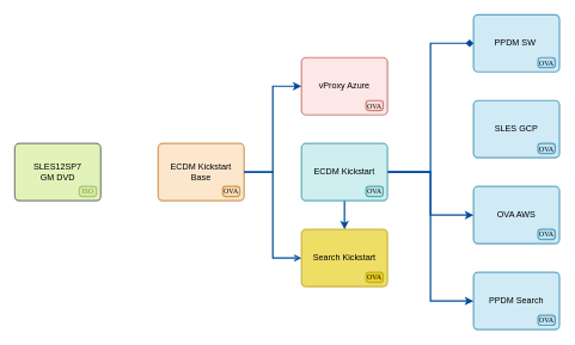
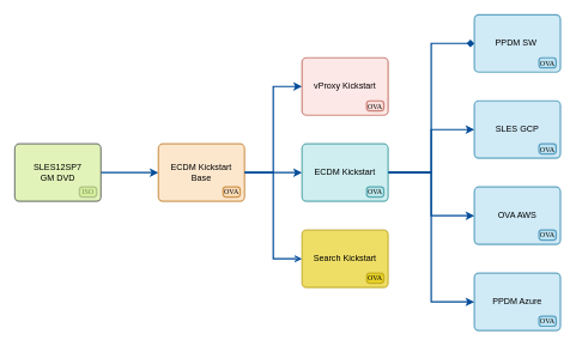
- <mxCell id="28" value="vProxy Azure" style="rounded=1;whiteSpace=wrap;html=1;fillColor=#fad9d5;strokeColor=#ae4132;strokeWidth=2;opacity=60;arcSize=8;glass=0;sketch=0;shadow=0;" parent="1" vertex="1"><mxGeometry x="420" y="80" width="120" height="80" as="geometry" /></mxCell>
+ <mxCell id="28" value="vProxy Kickstart" style="rounded=1;whiteSpace=wrap;html=1;fillColor=#fad9d5;strokeColor=#ae4132;strokeWidth=2;opacity=60;arcSize=8;glass=0;sketch=0;shadow=0;" parent="1" vertex="1"><mxGeometry x="420" y="80" width="120" height="80" as="geometry" /></mxCell>
+ <mxCell id="2" value="" style="edgeStyle=orthogonalEdgeStyle;rounded=0;orthogonalLoop=1;jettySize=auto;html=1;strokeWidth=2;strokeColor=#004C99;exitX=1;exitY=0.5;exitDx=0;exitDy=0;" parent="1" source="21" target="8" edge="1"><mxGeometry relative="1" as="geometry"><mxPoint x="140" y="240" as="sourcePoint" /></mxGeometry></mxCell>
+ <mxCell id="3" value="" style="edgeStyle=orthogonalEdgeStyle;rounded=0;orthogonalLoop=1;jettySize=auto;html=1;fontFamily=Lucida Console;fontSize=10;fontColor=#66B2FF;strokeColor=#004C99;strokeWidth=2;" parent="1" source="8" target="22" edge="1"><mxGeometry relative="1" as="geometry" /></mxCell>
- <mxCell id="14" style="edgeStyle=orthogonalEdgeStyle;rounded=0;orthogonalLoop=1;jettySize=auto;html=1;strokeColor=#004C99;strokeWidth=2;fontFamily=Lucida Console;fontSize=10;fontColor=#66B2FF;" parent="1" source="22" target="26" edge="1"><mxGeometry relative="1" as="geometry" /></mxCell>
+ <mxCell id="14" style="edgeStyle=orthogonalEdgeStyle;rounded=0;orthogonalLoop=1;jettySize=auto;html=1;entryX=0;entryY=0.5;entryDx=0;entryDy=0;strokeColor=#004C99;strokeWidth=2;fontFamily=Lucida Console;fontSize=10;fontColor=#66B2FF;" parent="1" source="22" target="10" edge="1"><mxGeometry relative="1" as="geometry" /></mxCell>
- <mxCell id="12" value="PPDM Search" style="rounded=1;whiteSpace=wrap;html=1;fillColor=#b1ddf0;strokeColor=#10739e;strokeWidth=2;opacity=60;arcSize=8;glass=0;sketch=0;shadow=0;" parent="1" vertex="1"><mxGeometry x="660" y="380" width="120" height="80" as="geometry" /></mxCell>
+ <mxCell id="12" value="PPDM Azure" style="rounded=1;whiteSpace=wrap;html=1;fillColor=#b1ddf0;strokeColor=#10739e;strokeWidth=2;opacity=60;arcSize=8;glass=0;sketch=0;shadow=0;" parent="1" vertex="1"><mxGeometry x="660" y="380" width="120" height="80" as="geometry" /></mxCell>
